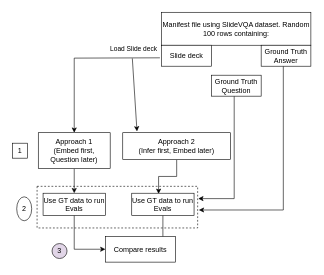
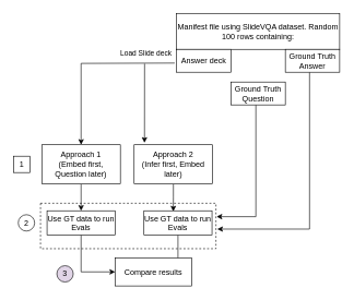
- <mxCell id="9" value="Slide deck" style="rounded=0;whiteSpace=wrap;html=1;" vertex="1" parent="1"><mxGeometry x="269" y="75" width="83" height="35" as="geometry" /></mxCell>
+ <mxCell id="9" value="Answer deck" style="rounded=0;whiteSpace=wrap;html=1;" vertex="1" parent="1"><mxGeometry x="269" y="75" width="83" height="35" as="geometry" /></mxCell>
- <mxCell id="8" value="Approach 2&lt;br&gt;(Infer first, Embed later)" style="rounded=0;whiteSpace=wrap;html=1;" vertex="1" parent="1"><mxGeometry x="204" y="221" width="180" height="45" as="geometry" /></mxCell>
+ <mxCell id="8" value="Approach 2&lt;br&gt;(Infer first, Embed later)" style="rounded=0;whiteSpace=wrap;html=1;" vertex="1" parent="1"><mxGeometry x="204" y="221" width="120" height="60" as="geometry" /></mxCell>
- <mxCell id="18" value="2" style="ellipse;whiteSpace=wrap;html=1;aspect=fixed;" vertex="1" parent="1"><mxGeometry x="27" y="328" width="25" height="40" as="geometry" /></mxCell>
+ <mxCell id="18" value="2" style="ellipse;whiteSpace=wrap;html=1;aspect=fixed;" vertex="1" parent="1"><mxGeometry x="27" y="328" width="25" height="25" as="geometry" /></mxCell>
